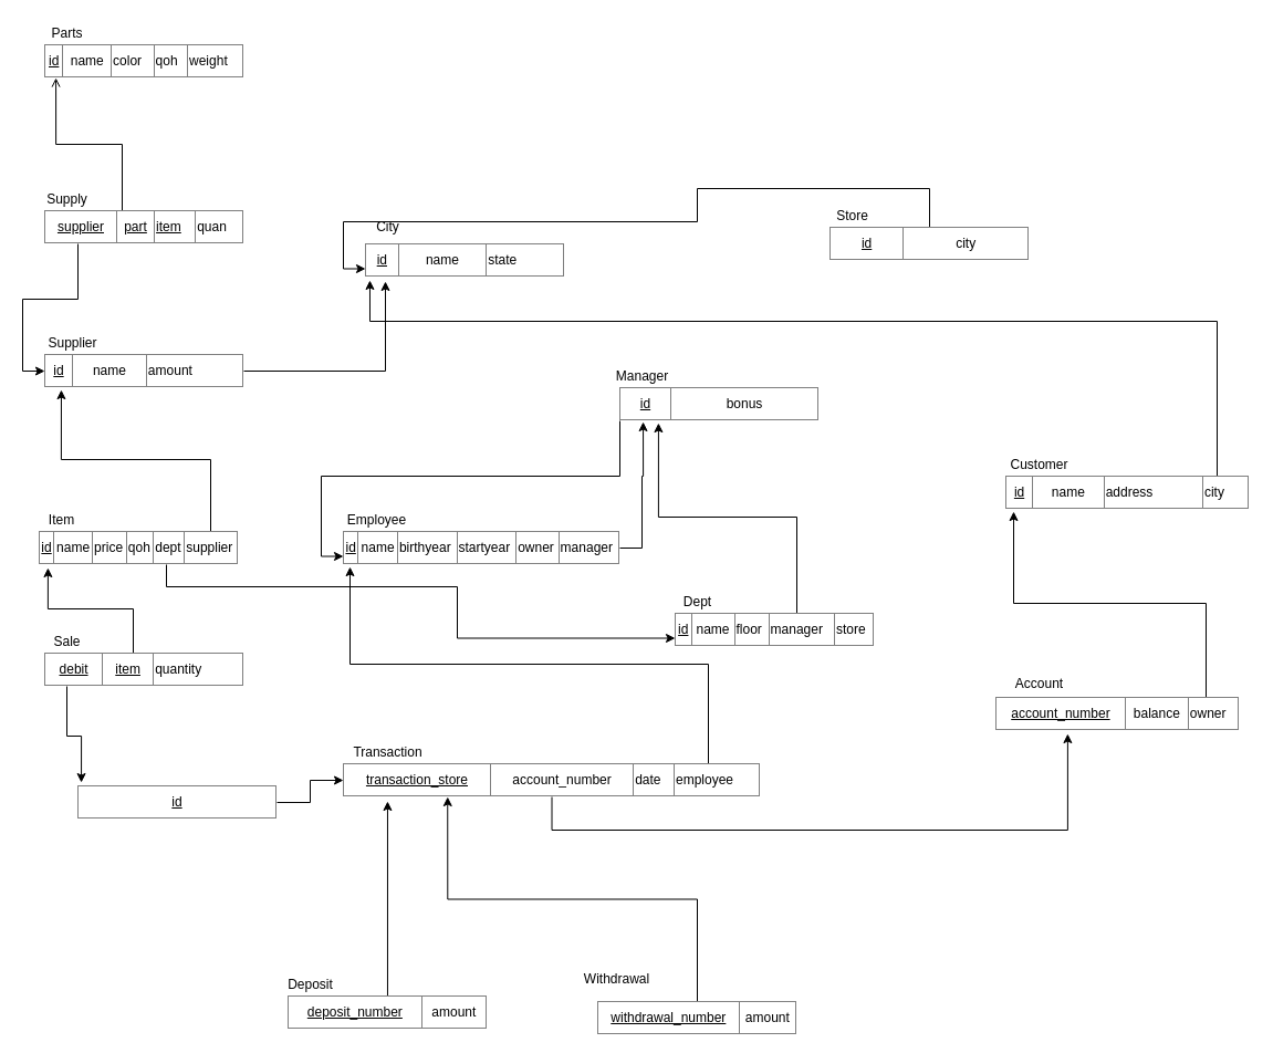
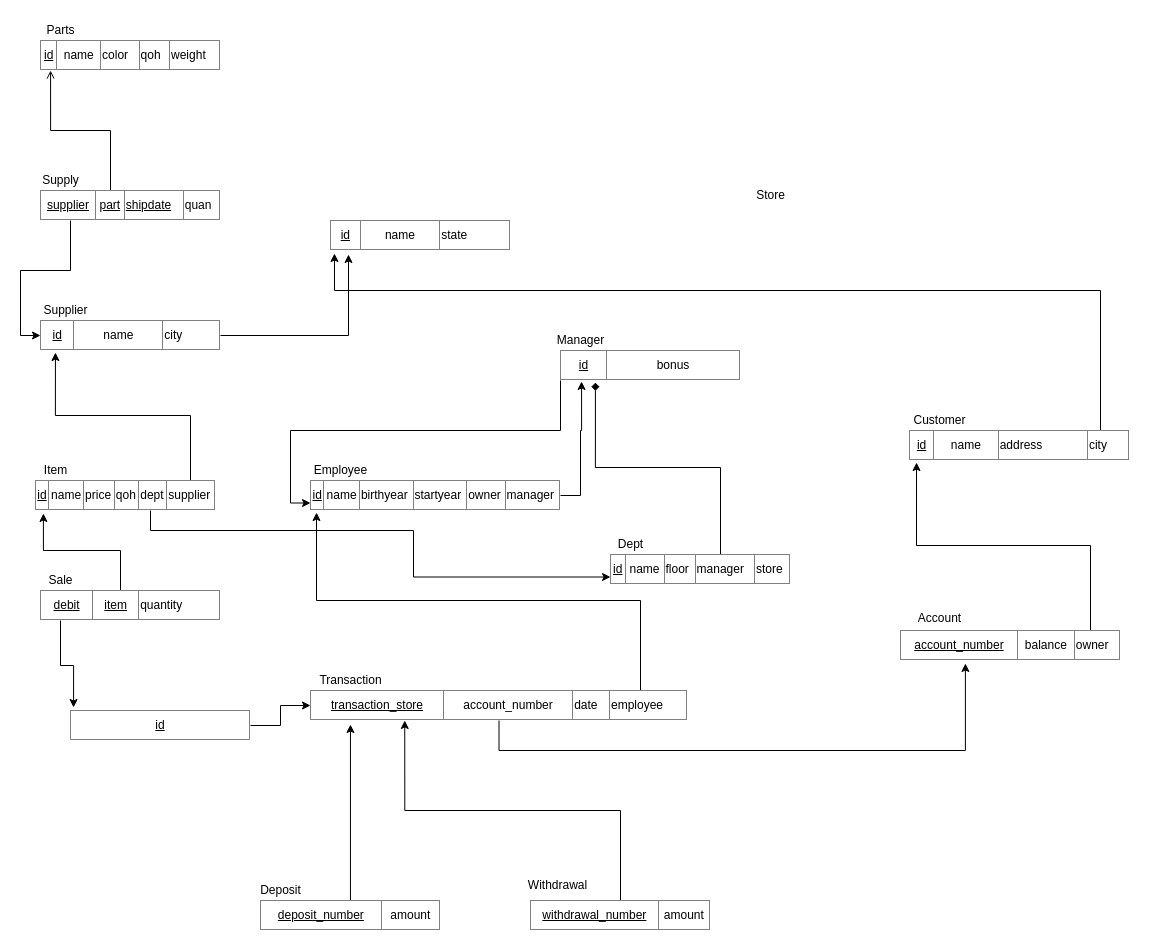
- <mxCell id="32" style="edgeStyle=orthogonalEdgeStyle;rounded=0;orthogonalLoop=1;jettySize=auto;html=1;entryX=0;entryY=0.75;entryDx=0;entryDy=0;" parent="1" source="33" target="11" edge="1"><mxGeometry relative="1" as="geometry"><Array as="points"><mxPoint x="840" y="170" /><mxPoint x="630" y="170" /><mxPoint x="630" y="200" /><mxPoint x="310" y="200" /><mxPoint x="310" y="243" /></Array></mxGeometry></mxCell>
- <mxCell id="12" value="City" style="text;html=1;align=center;verticalAlign=middle;resizable=0;points=[];;autosize=1;" parent="1" vertex="1"><mxGeometry x="330" y="195" width="40" height="20" as="geometry" /></mxCell>
- <mxCell id="6" value="&lt;table style=&quot;width: 100% ; height: 100% ; border-collapse: collapse&quot; width=&quot;100%&quot; border=&quot;1&quot;&gt;&lt;tbody&gt;&lt;tr&gt;&lt;td align=&quot;center&quot;&gt;&lt;u&gt;supplier&lt;/u&gt;&lt;br&gt;&lt;/td&gt;&lt;td align=&quot;center&quot;&gt;&lt;u&gt;part&lt;/u&gt;&lt;br&gt;&lt;/td&gt;&lt;td&gt;&lt;u&gt;item&lt;/u&gt;&lt;br&gt;&lt;/td&gt;&lt;td&gt;quan&lt;br&gt;&lt;/td&gt;&lt;/tr&gt;&lt;/tbody&gt;&lt;/table&gt;" style="text;html=1;strokeColor=none;fillColor=none;overflow=fill;" parent="1" vertex="1"><mxGeometry x="40" y="190" width="180" height="30" as="geometry" /></mxCell>
+ <mxCell id="6" value="&lt;table style=&quot;width: 100% ; height: 100% ; border-collapse: collapse&quot; width=&quot;100%&quot; border=&quot;1&quot;&gt;&lt;tbody&gt;&lt;tr&gt;&lt;td align=&quot;center&quot;&gt;&lt;u&gt;supplier&lt;/u&gt;&lt;br&gt;&lt;/td&gt;&lt;td align=&quot;center&quot;&gt;&lt;u&gt;part&lt;/u&gt;&lt;br&gt;&lt;/td&gt;&lt;td&gt;&lt;u&gt;shipdate&lt;/u&gt;&lt;br&gt;&lt;/td&gt;&lt;td&gt;quan&lt;br&gt;&lt;/td&gt;&lt;/tr&gt;&lt;/tbody&gt;&lt;/table&gt;" style="text;html=1;strokeColor=none;fillColor=none;overflow=fill;" parent="1" vertex="1"><mxGeometry x="40" y="190" width="180" height="30" as="geometry" /></mxCell>
- <mxCell id="33" value="&lt;table style=&quot;width: 100% ; height: 100% ; border-collapse: collapse&quot; width=&quot;100%&quot; border=&quot;1&quot;&gt;&lt;tbody&gt;&lt;tr&gt;&lt;td align=&quot;center&quot;&gt;&lt;u&gt;id&lt;/u&gt;&lt;br&gt;&lt;/td&gt;&lt;td align=&quot;center&quot;&gt;city&lt;br&gt;&lt;/td&gt;&lt;/tr&gt;&lt;/tbody&gt;&lt;/table&gt;" style="text;html=1;strokeColor=none;fillColor=none;overflow=fill;" parent="1" vertex="1"><mxGeometry x="750" y="205" width="180" height="30" as="geometry" /></mxCell>
- <mxCell id="9" value="&lt;table style=&quot;width: 100% ; height: 100% ; border-collapse: collapse&quot; width=&quot;100%&quot; border=&quot;1&quot;&gt;&lt;tbody&gt;&lt;tr&gt;&lt;td align=&quot;center&quot;&gt;&lt;u&gt;id&lt;/u&gt;&lt;br&gt;&lt;/td&gt;&lt;td align=&quot;center&quot;&gt;name&lt;br&gt;&lt;/td&gt;&lt;td&gt;amount&lt;br&gt;&lt;/td&gt;&lt;/tr&gt;&lt;/tbody&gt;&lt;/table&gt;" style="text;html=1;strokeColor=none;fillColor=none;overflow=fill;" parent="1" vertex="1"><mxGeometry x="40" y="320" width="180" height="30" as="geometry" /></mxCell>
+ <mxCell id="9" value="&lt;table style=&quot;width: 100% ; height: 100% ; border-collapse: collapse&quot; width=&quot;100%&quot; border=&quot;1&quot;&gt;&lt;tbody&gt;&lt;tr&gt;&lt;td align=&quot;center&quot;&gt;&lt;u&gt;id&lt;/u&gt;&lt;br&gt;&lt;/td&gt;&lt;td align=&quot;center&quot;&gt;name&lt;br&gt;&lt;/td&gt;&lt;td&gt;city&lt;br&gt;&lt;/td&gt;&lt;/tr&gt;&lt;/tbody&gt;&lt;/table&gt;" style="text;html=1;strokeColor=none;fillColor=none;overflow=fill;" parent="1" vertex="1"><mxGeometry x="40" y="320" width="180" height="30" as="geometry" /></mxCell>
- <mxCell id="29" style="edgeStyle=orthogonalEdgeStyle;rounded=0;orthogonalLoop=1;jettySize=auto;html=1;entryX=0.194;entryY=1.067;entryDx=0;entryDy=0;entryPerimeter=0;" parent="1" source="30" target="27" edge="1"><mxGeometry relative="1" as="geometry"><Array as="points"><mxPoint x="720" y="467" /><mxPoint x="595" y="467" /></Array></mxGeometry></mxCell>
+ <mxCell id="29" style="edgeStyle=orthogonalEdgeStyle;rounded=0;orthogonalLoop=1;jettySize=auto;html=1;entryX=0.194;entryY=1.067;entryDx=0;entryDy=0;entryPerimeter=0;endArrow=diamond;" parent="1" source="30" target="27" edge="1"><mxGeometry relative="1" as="geometry"><Array as="points"><mxPoint x="720" y="467" /><mxPoint x="595" y="467" /></Array></mxGeometry></mxCell>
- <mxCell id="44" value="&lt;table style=&quot;width: 100% ; height: 100% ; border-collapse: collapse&quot; width=&quot;100%&quot; border=&quot;1&quot;&gt;&lt;tbody&gt;&lt;tr&gt;&lt;td align=&quot;center&quot;&gt;&lt;u&gt;withdrawal_number&lt;/u&gt;&lt;br&gt;&lt;/td&gt;&lt;td align=&quot;center&quot;&gt;amount&lt;br&gt;&lt;/td&gt;&lt;/tr&gt;&lt;/tbody&gt;&lt;/table&gt;" style="text;html=1;strokeColor=none;fillColor=none;overflow=fill;" parent="1" vertex="1"><mxGeometry x="540" y="905" width="180" height="30" as="geometry" /></mxCell>
+ <mxCell id="44" value="&lt;table style=&quot;width: 100% ; height: 100% ; border-collapse: collapse&quot; width=&quot;100%&quot; border=&quot;1&quot;&gt;&lt;tbody&gt;&lt;tr&gt;&lt;td align=&quot;center&quot;&gt;&lt;u&gt;withdrawal_number&lt;/u&gt;&lt;br&gt;&lt;/td&gt;&lt;td align=&quot;center&quot;&gt;amount&lt;br&gt;&lt;/td&gt;&lt;/tr&gt;&lt;/tbody&gt;&lt;/table&gt;" style="text;html=1;strokeColor=none;fillColor=none;overflow=fill;" parent="1" vertex="1"><mxGeometry x="530" y="900" width="180" height="30" as="geometry" /></mxCell>
